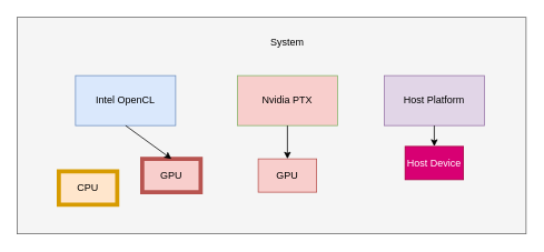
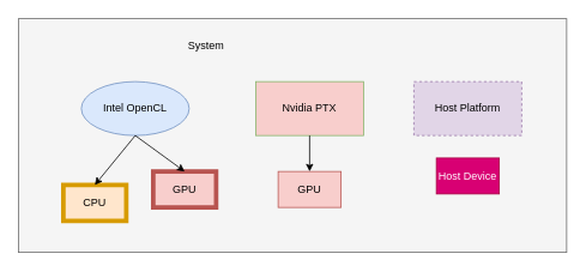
- <mxCell id="11" value="System" style="text;html=1;strokeColor=none;fillColor=none;align=center;verticalAlign=middle;whiteSpace=wrap;rounded=0;" vertex="1" parent="1"><mxGeometry x="324" y="40" width="40" height="20" as="geometry" /></mxCell>
+ <mxCell id="11" value="System" style="text;html=1;strokeColor=none;fillColor=none;align=center;verticalAlign=middle;whiteSpace=wrap;rounded=0;" vertex="1" parent="1"><mxGeometry x="209" y="40" width="40" height="20" as="geometry" /></mxCell>
- <mxCell id="3" value="Intel OpenCL" style="rounded=0;whiteSpace=wrap;html=1;fillColor=#dae8fc;strokeColor=#6c8ebf;strokeWidth=1;" vertex="1" parent="1"><mxGeometry x="90" y="90" width="120" height="60" as="geometry" /></mxCell>
+ <mxCell id="3" value="Intel OpenCL" style="ellipse;whiteSpace=wrap;html=1;fillColor=#dae8fc;strokeColor=#6c8ebf;strokeWidth=1;" vertex="1" parent="1"><mxGeometry x="90" y="90" width="120" height="60" as="geometry" /></mxCell>
- <mxCell id="12" value="Host Platform" style="rounded=0;whiteSpace=wrap;html=1;fillColor=#e1d5e7;strokeColor=#9673a6;strokeWidth=1;" vertex="1" parent="1"><mxGeometry x="460" y="90" width="120" height="60" as="geometry" /></mxCell>
+ <mxCell id="12" value="Host Platform" style="rounded=0;whiteSpace=wrap;html=1;fillColor=#e1d5e7;strokeColor=#9673a6;strokeWidth=1;dashed=1;" vertex="1" parent="1"><mxGeometry x="460" y="90" width="120" height="60" as="geometry" /></mxCell>
- <mxCell id="14" value="" style="endArrow=classic;html=1;" edge="1" parent="1" source="12" target="13"><mxGeometry width="50" height="50" relative="1" as="geometry"><mxPoint x="500" y="330" as="sourcePoint" /><mxPoint x="550" y="280" as="targetPoint" /></mxGeometry></mxCell>
+ <mxCell id="10" value="" style="endArrow=classic;html=1;entryX=0.5;entryY=0;entryDx=0;entryDy=0;exitX=0.5;exitY=1;exitDx=0;exitDy=0;" edge="1" parent="1" source="3" target="5"><mxGeometry width="50" height="50" relative="1" as="geometry"><mxPoint x="160" y="160" as="sourcePoint" /><mxPoint x="196.667" y="200" as="targetPoint" /></mxGeometry></mxCell>
